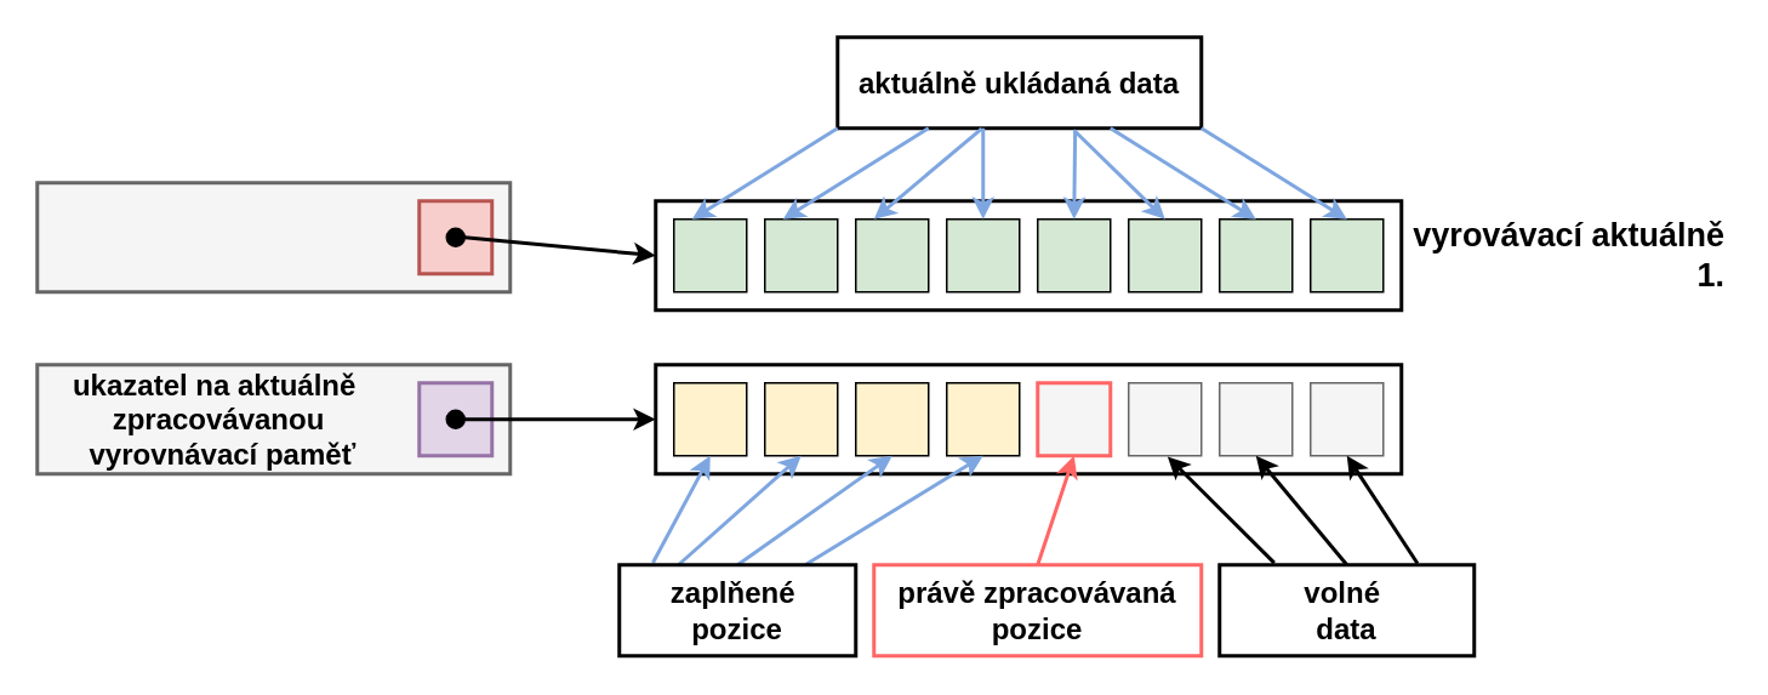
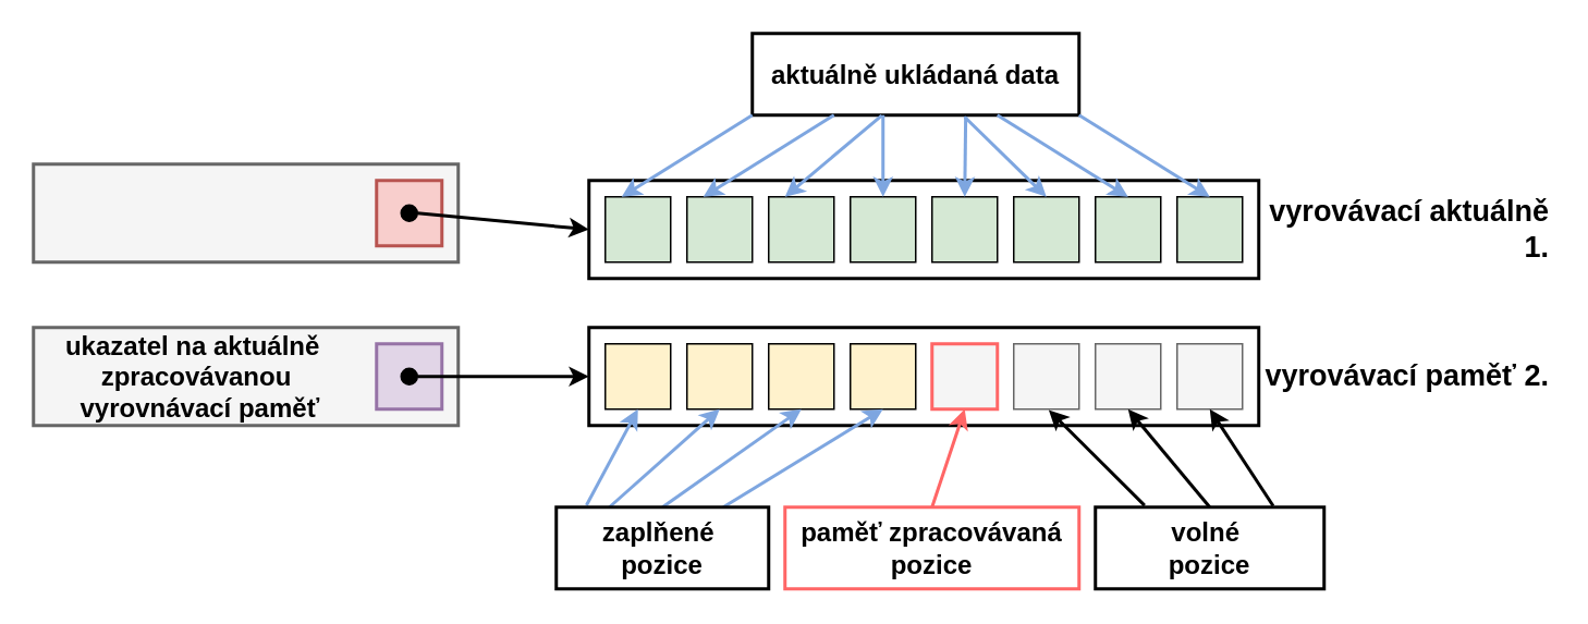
+ <mxCell id="54" value="&lt;font style=&quot;font-size: 18px;&quot;&gt;&lt;b style=&quot;&quot;&gt;vyrovávací paměť 2.&lt;/b&gt;&lt;/font&gt;" style="text;html=1;align=right;verticalAlign=middle;whiteSpace=wrap;rounded=0;" parent="1" vertex="1"><mxGeometry x="770" y="200" width="180" height="60" as="geometry" /></mxCell>
- <mxCell id="52" value="&lt;font style=&quot;font-size: 16px;&quot;&gt;&lt;b&gt;právě zpracovávaná pozice&lt;/b&gt;&lt;/font&gt;" style="text;html=1;align=center;verticalAlign=middle;whiteSpace=wrap;rounded=0;" parent="1" vertex="1"><mxGeometry x="480" y="310" width="180" height="50" as="geometry" /></mxCell>
+ <mxCell id="52" value="&lt;font style=&quot;font-size: 16px;&quot;&gt;&lt;b&gt;paměť zpracovávaná pozice&lt;/b&gt;&lt;/font&gt;" style="text;html=1;align=center;verticalAlign=middle;whiteSpace=wrap;rounded=0;" parent="1" vertex="1"><mxGeometry x="480" y="310" width="180" height="50" as="geometry" /></mxCell>
- <mxCell id="46" value="&lt;b&gt;&lt;font style=&quot;font-size: 16px;&quot;&gt;volné&amp;nbsp;&lt;/font&gt;&lt;/b&gt;&lt;div&gt;&lt;b&gt;&lt;font style=&quot;font-size: 16px;&quot;&gt;data&lt;/font&gt;&lt;/b&gt;&lt;/div&gt;" style="text;html=1;align=center;verticalAlign=middle;whiteSpace=wrap;rounded=0;" parent="1" vertex="1"><mxGeometry x="670" y="310" width="140" height="50" as="geometry" /></mxCell>
+ <mxCell id="46" value="&lt;b&gt;&lt;font style=&quot;font-size: 16px;&quot;&gt;volné&amp;nbsp;&lt;/font&gt;&lt;/b&gt;&lt;div&gt;&lt;b&gt;&lt;font style=&quot;font-size: 16px;&quot;&gt;pozice&lt;/font&gt;&lt;/b&gt;&lt;/div&gt;" style="text;html=1;align=center;verticalAlign=middle;whiteSpace=wrap;rounded=0;" parent="1" vertex="1"><mxGeometry x="670" y="310" width="140" height="50" as="geometry" /></mxCell>
